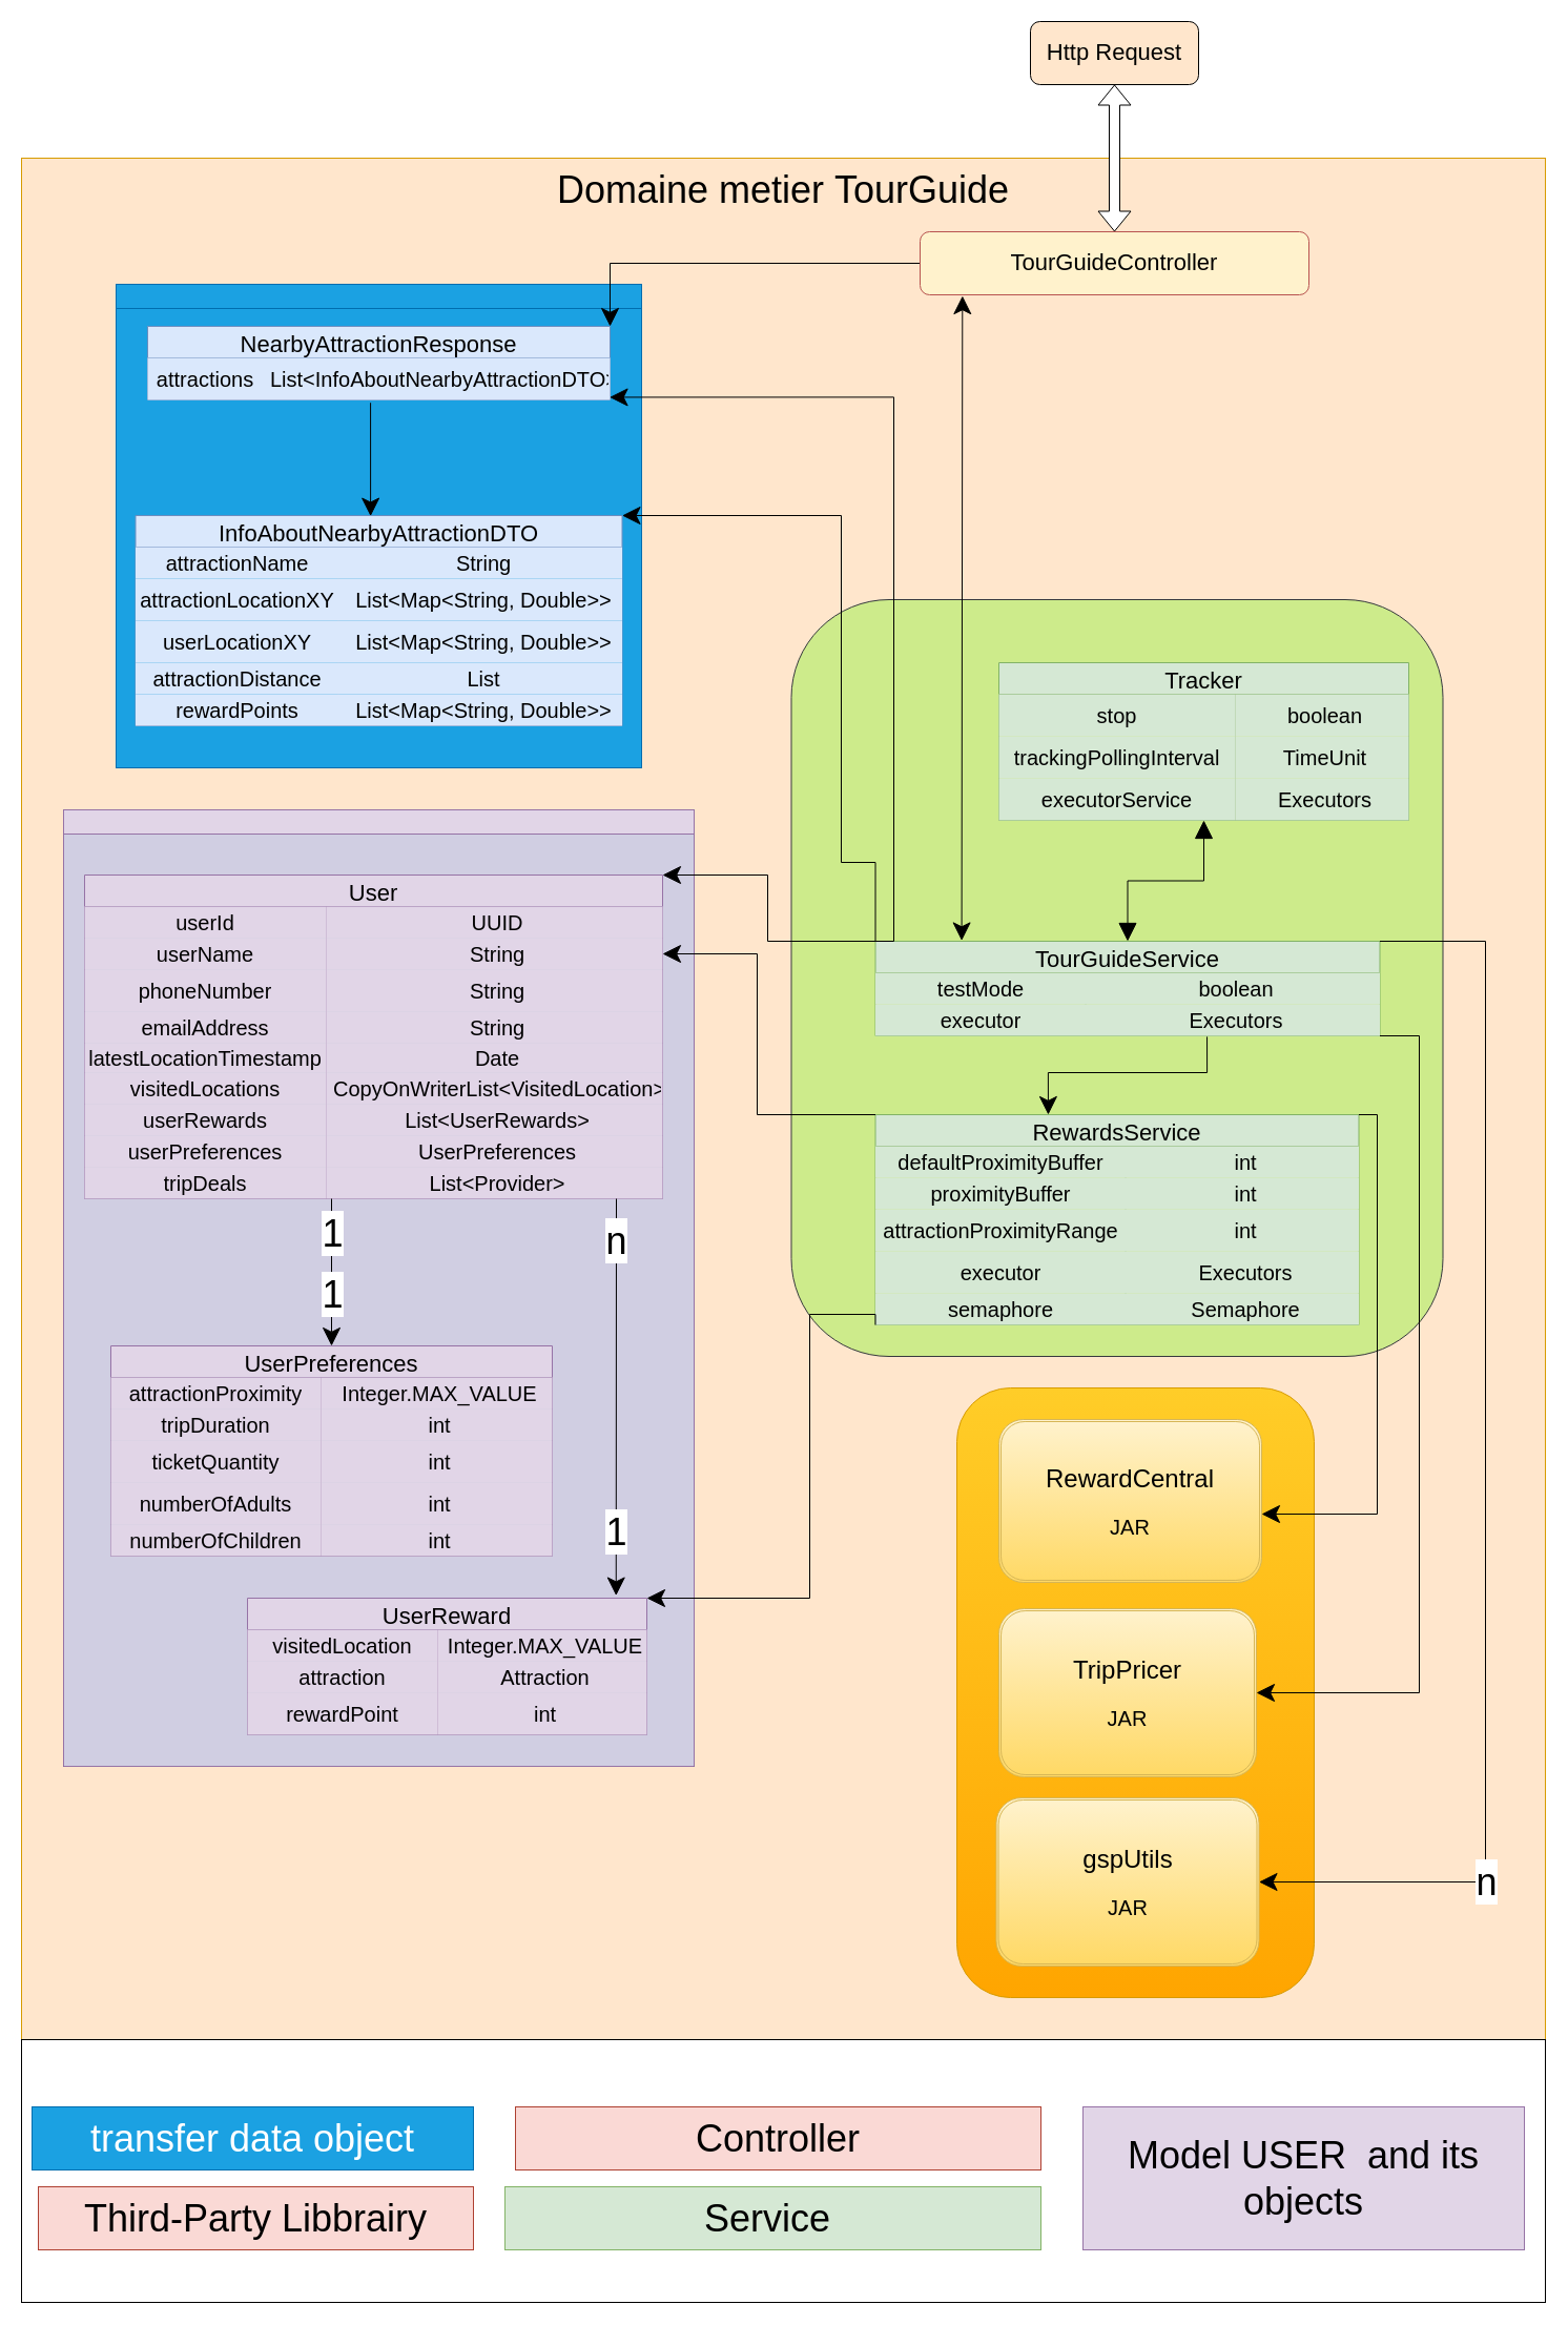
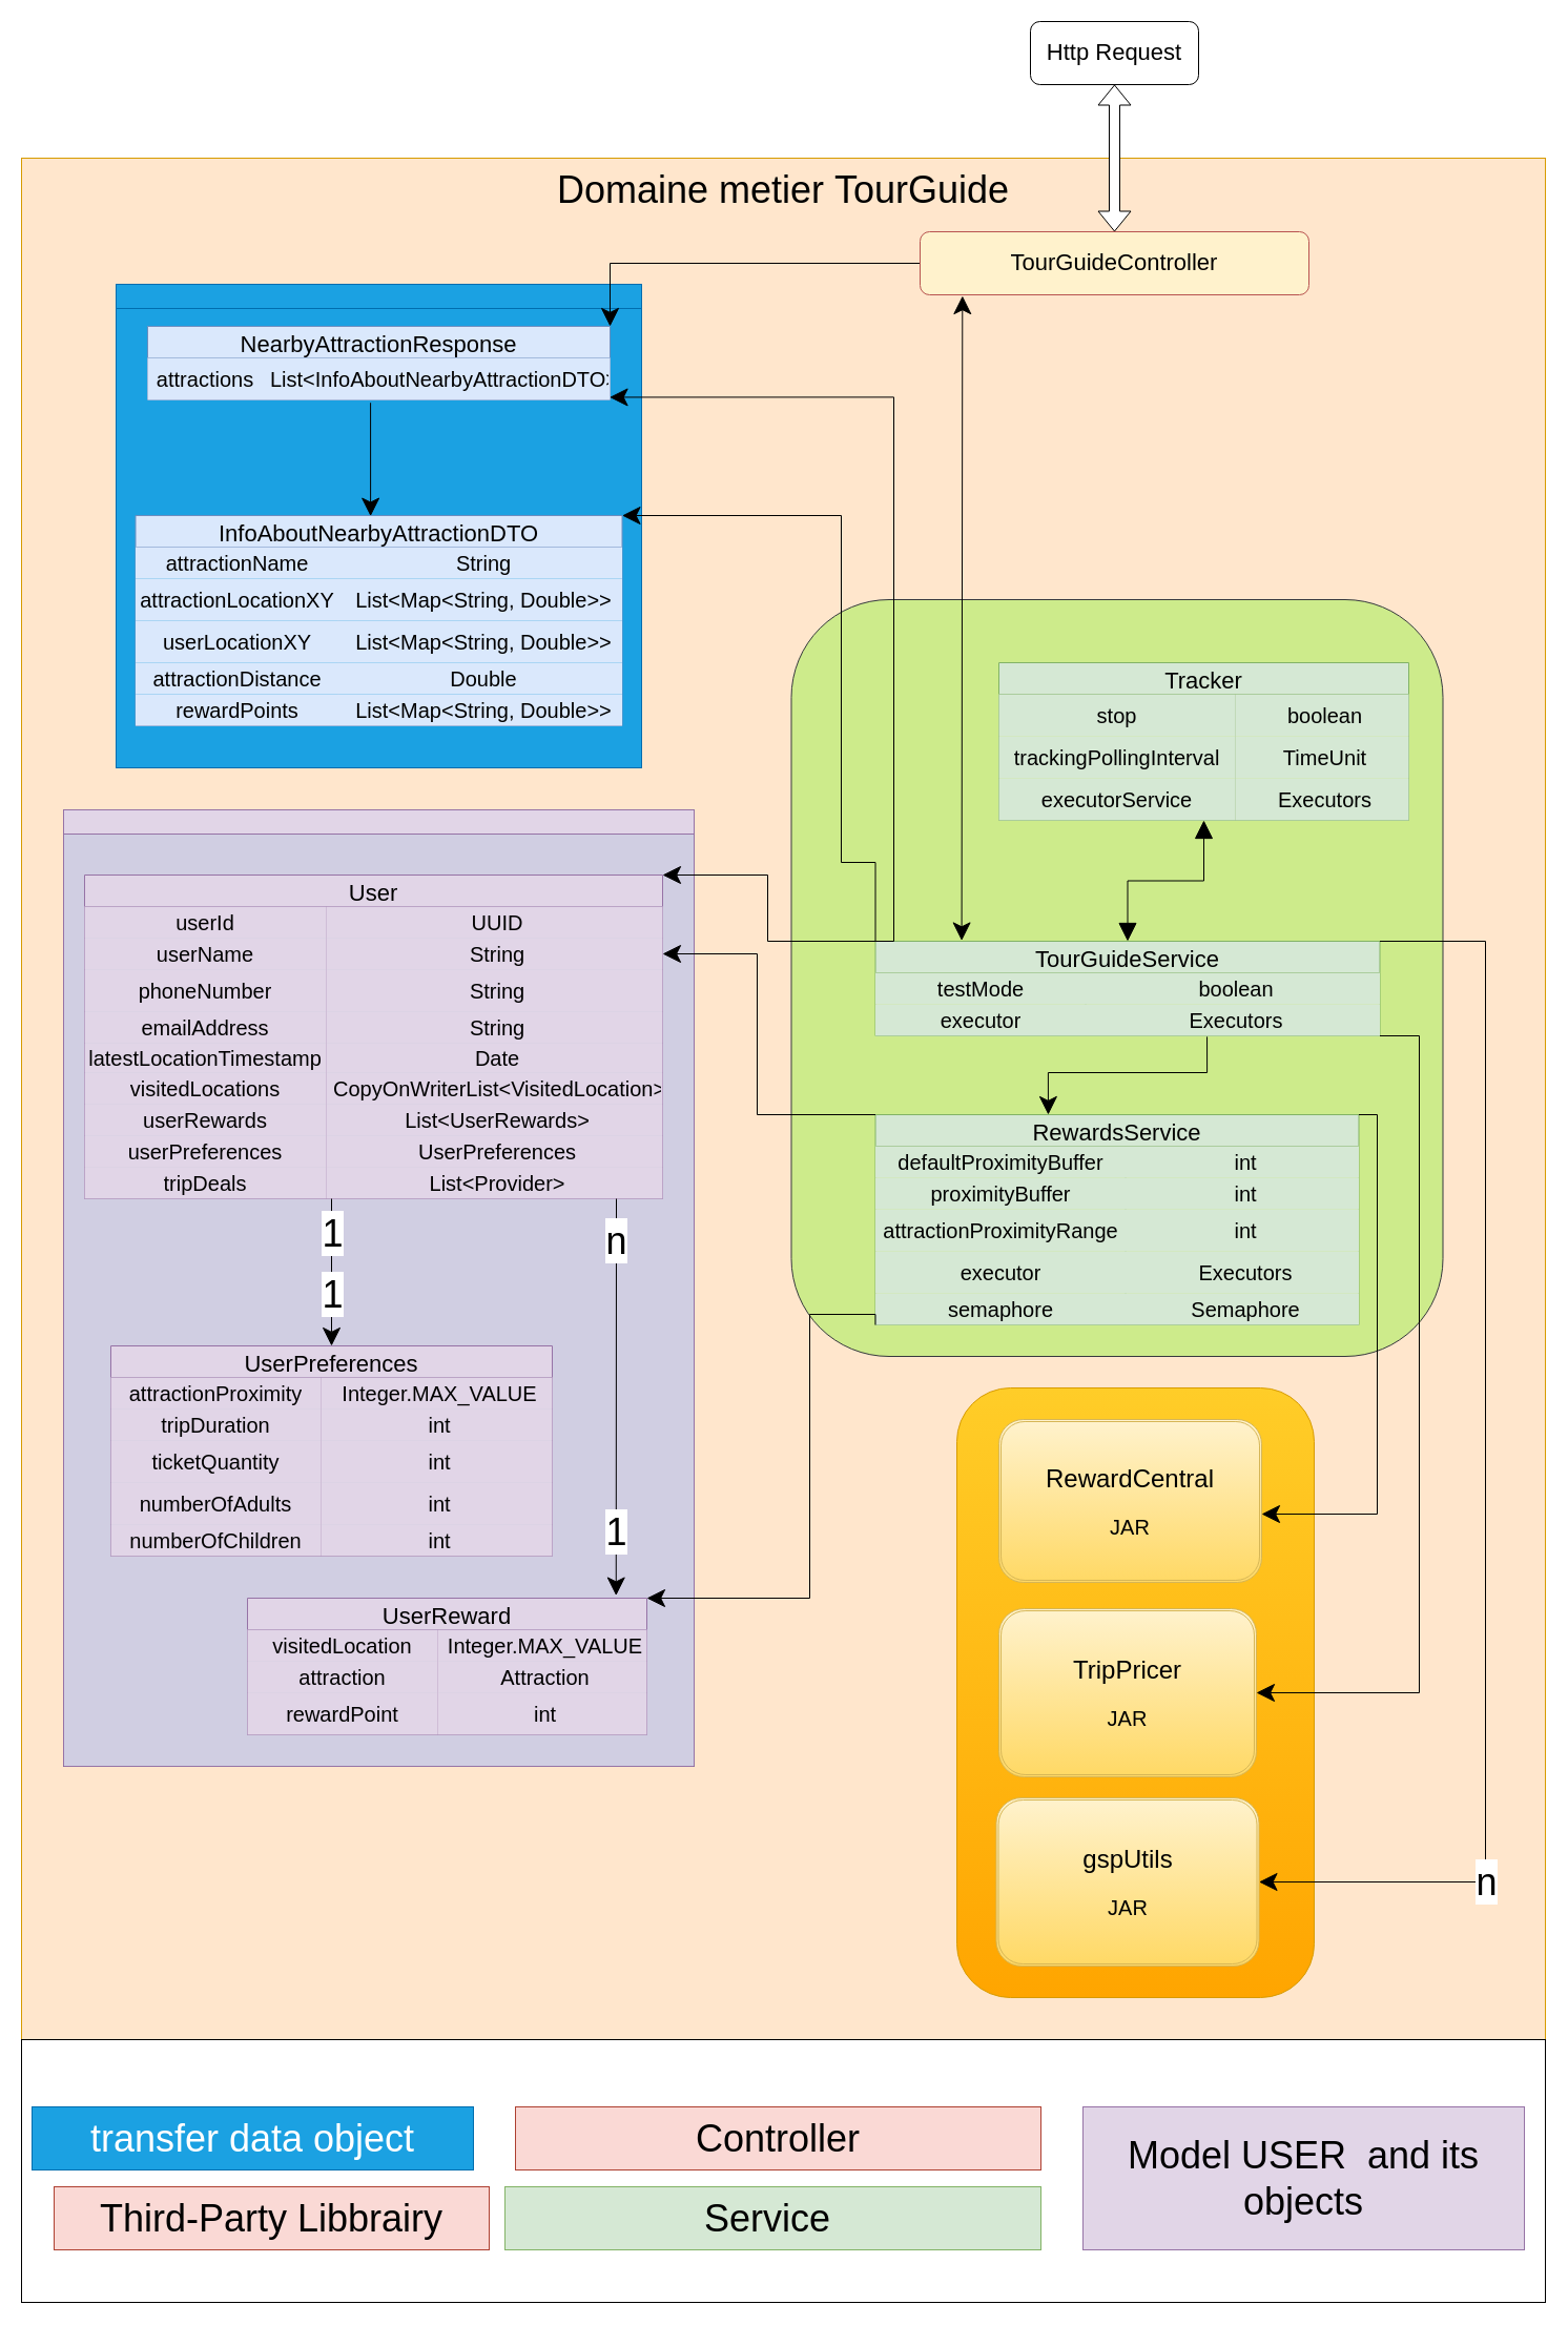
- <mxCell id="130" value="&lt;font style=&quot;font-size: 22px;&quot;&gt;Http Request&lt;/font&gt;" style="rounded=1;whiteSpace=wrap;html=1;fillColor=#ffe6cc;" parent="1" vertex="1"><mxGeometry x="980" y="20" width="160" height="60" as="geometry" /></mxCell>
+ <mxCell id="130" value="&lt;font style=&quot;font-size: 22px;&quot;&gt;Http Request&lt;/font&gt;" style="rounded=1;whiteSpace=wrap;html=1;" parent="1" vertex="1"><mxGeometry x="980" y="20" width="160" height="60" as="geometry" /></mxCell>
- <mxCell id="44" value="&lt;font style=&quot;font-size: 20px;&quot;&gt;List&lt;/font&gt;" style="shape=partialRectangle;html=1;whiteSpace=wrap;connectable=0;fillColor=#dae8fc;top=0;left=0;bottom=0;right=0;align=center;spacingLeft=6;overflow=hidden;strokeColor=#6c8ebf;fontSize=16;" parent="42" vertex="1"><mxGeometry x="193" width="270" height="30" as="geometry"><mxRectangle width="270" height="30" as="alternateBounds" /></mxGeometry></mxCell>
+ <mxCell id="44" value="&lt;font style=&quot;font-size: 20px;&quot;&gt;Double&lt;/font&gt;" style="shape=partialRectangle;html=1;whiteSpace=wrap;connectable=0;fillColor=#dae8fc;top=0;left=0;bottom=0;right=0;align=center;spacingLeft=6;overflow=hidden;strokeColor=#6c8ebf;fontSize=16;" parent="42" vertex="1"><mxGeometry x="193" width="270" height="30" as="geometry"><mxRectangle width="270" height="30" as="alternateBounds" /></mxGeometry></mxCell>
- <mxCell id="137" value="&lt;span style=&quot;font-size: 36px;&quot;&gt;Third-Party Libbrairy&lt;/span&gt;" style="text;html=1;align=center;verticalAlign=middle;whiteSpace=wrap;rounded=0;fillColor=#fad9d5;strokeColor=#ae4132;" parent="1" vertex="1"><mxGeometry x="36" y="2080" width="414" height="60" as="geometry" /></mxCell>
+ <mxCell id="137" value="&lt;span style=&quot;font-size: 36px;&quot;&gt;Third-Party Libbrairy&lt;/span&gt;" style="text;html=1;align=center;verticalAlign=middle;whiteSpace=wrap;rounded=0;fillColor=#fad9d5;strokeColor=#ae4132;" parent="1" vertex="1"><mxGeometry x="51" y="2080" width="414" height="60" as="geometry" /></mxCell>
